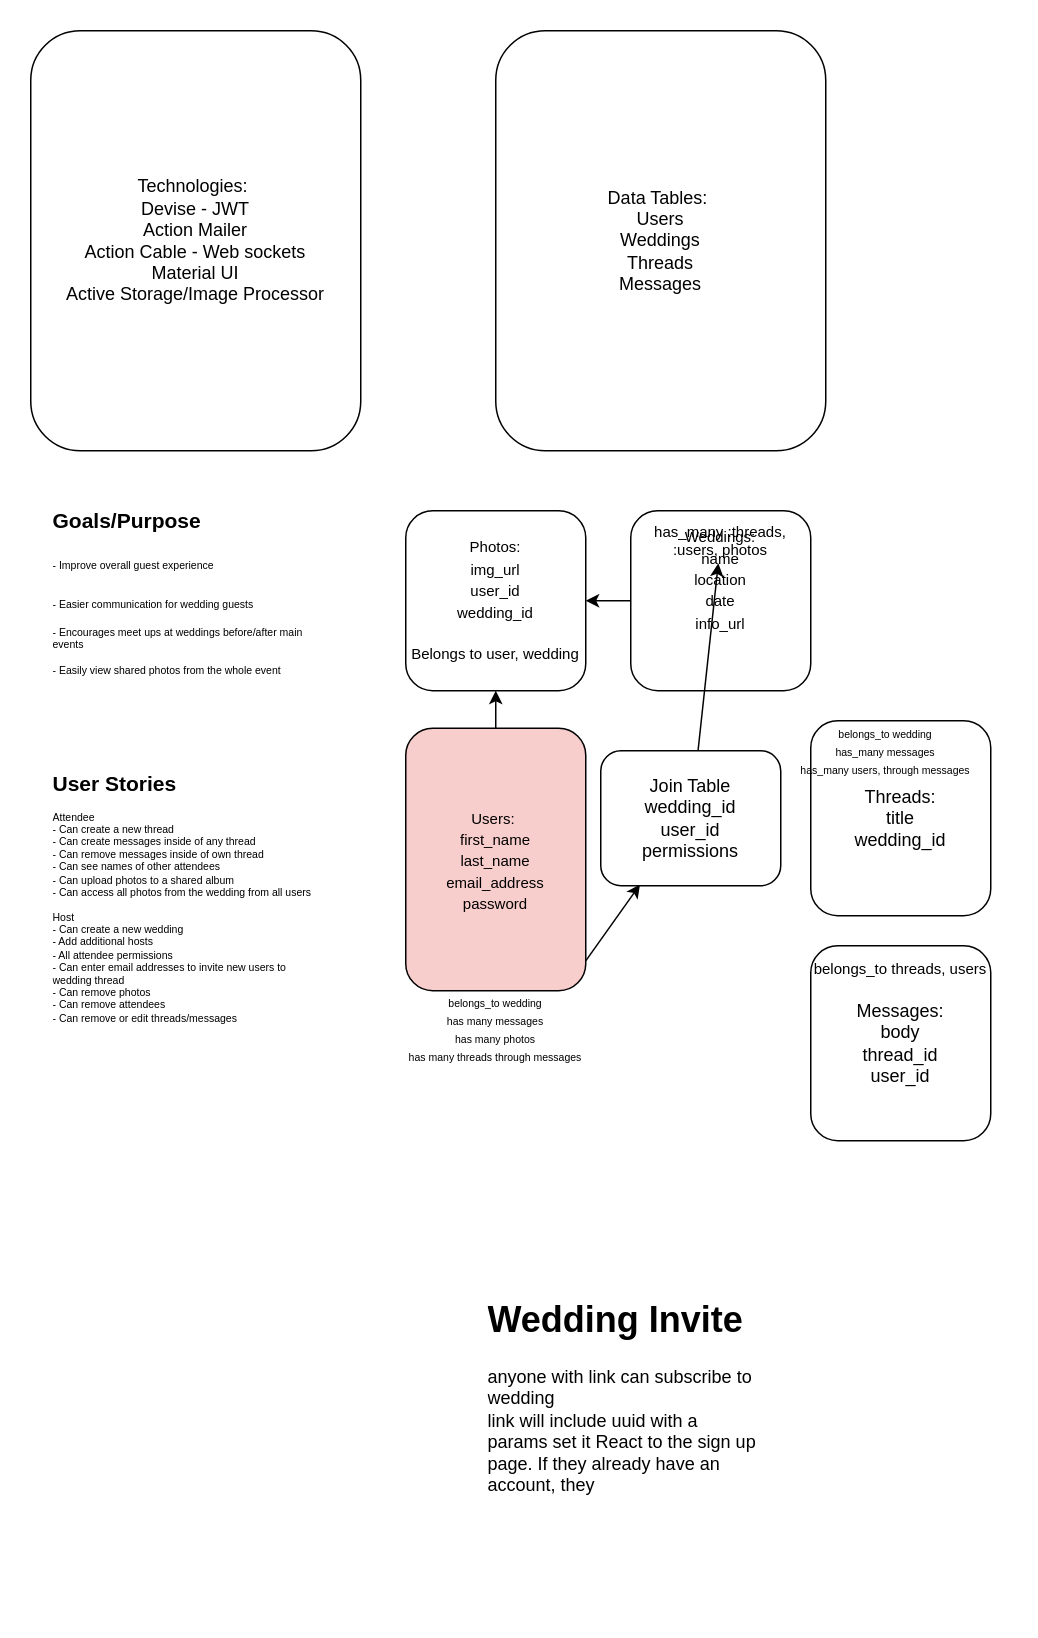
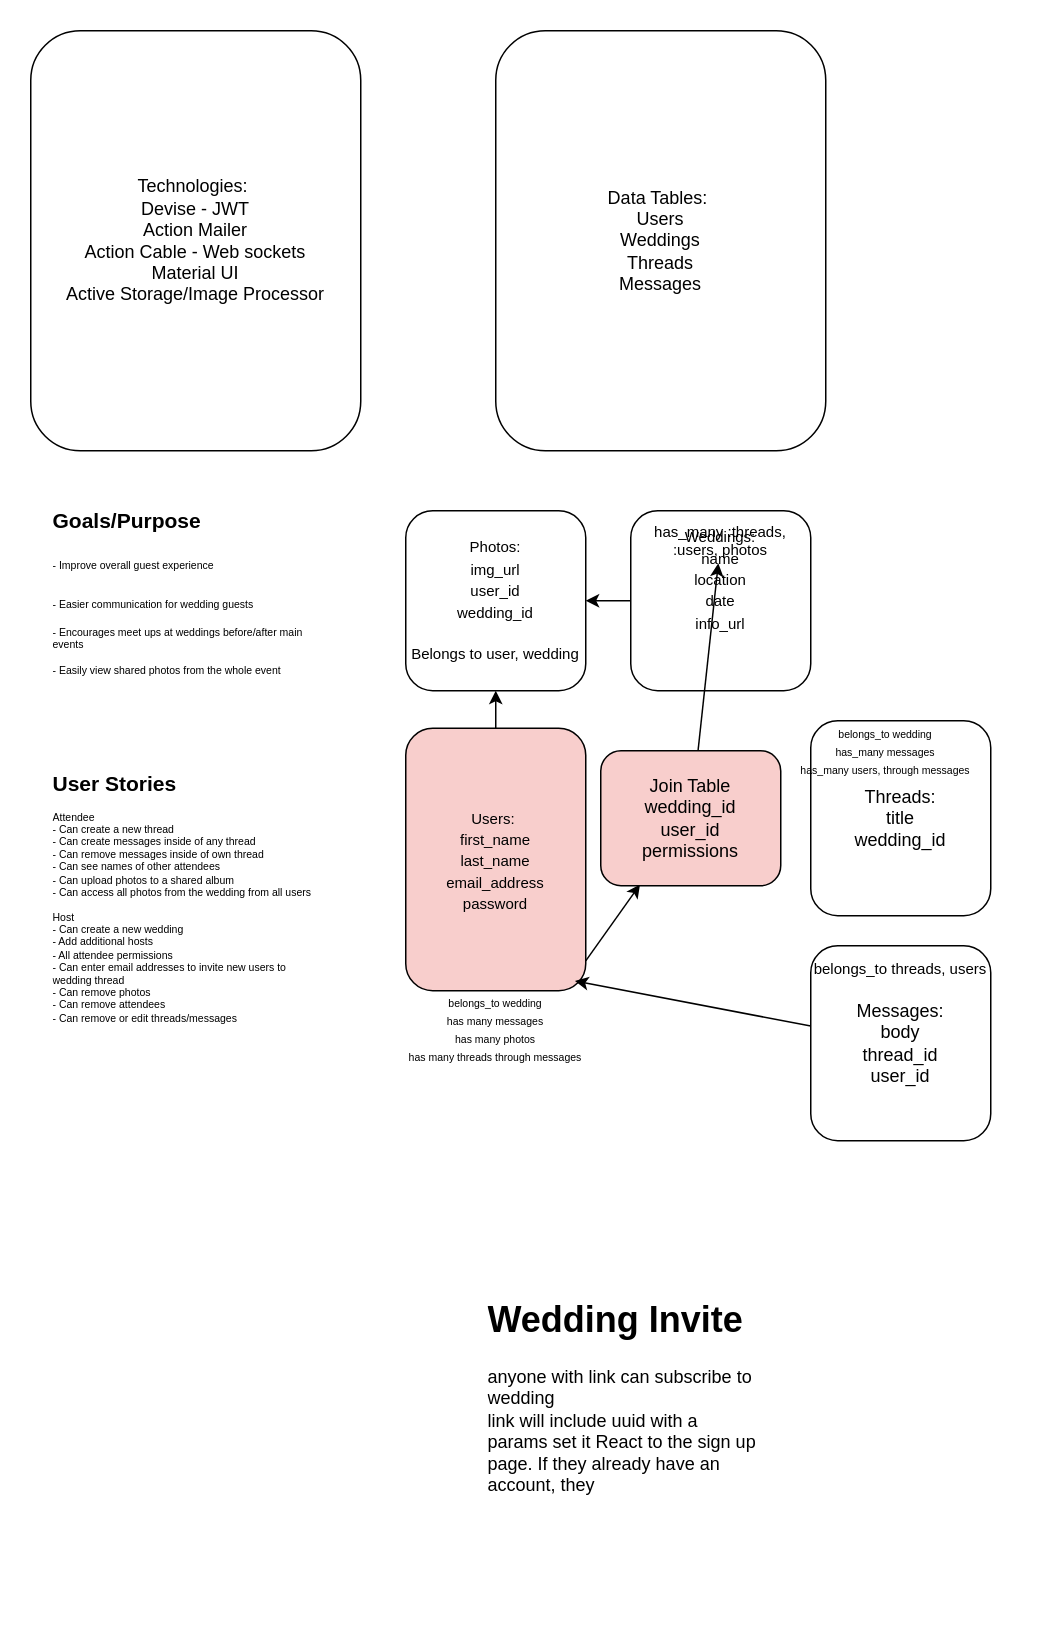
- <mxCell id="21" value="Join Table&lt;br&gt;wedding_id&lt;br&gt;user_id&lt;br&gt;permissions" style="rounded=1;whiteSpace=wrap;html=1;" parent="1" vertex="1"><mxGeometry x="400" y="500" width="120" height="90" as="geometry" /></mxCell>
+ <mxCell id="21" value="Join Table&lt;br&gt;wedding_id&lt;br&gt;user_id&lt;br&gt;permissions" style="rounded=1;whiteSpace=wrap;html=1;fillColor=#f8cecc;" parent="1" vertex="1"><mxGeometry x="400" y="500" width="120" height="90" as="geometry" /></mxCell>
+ <mxCell id="9" style="edgeStyle=none;html=1;entryX=0.94;entryY=0.963;entryDx=0;entryDy=0;entryPerimeter=0;fontSize=10;" parent="1" source="10" target="6" edge="1"><mxGeometry relative="1" as="geometry" /></mxCell>
